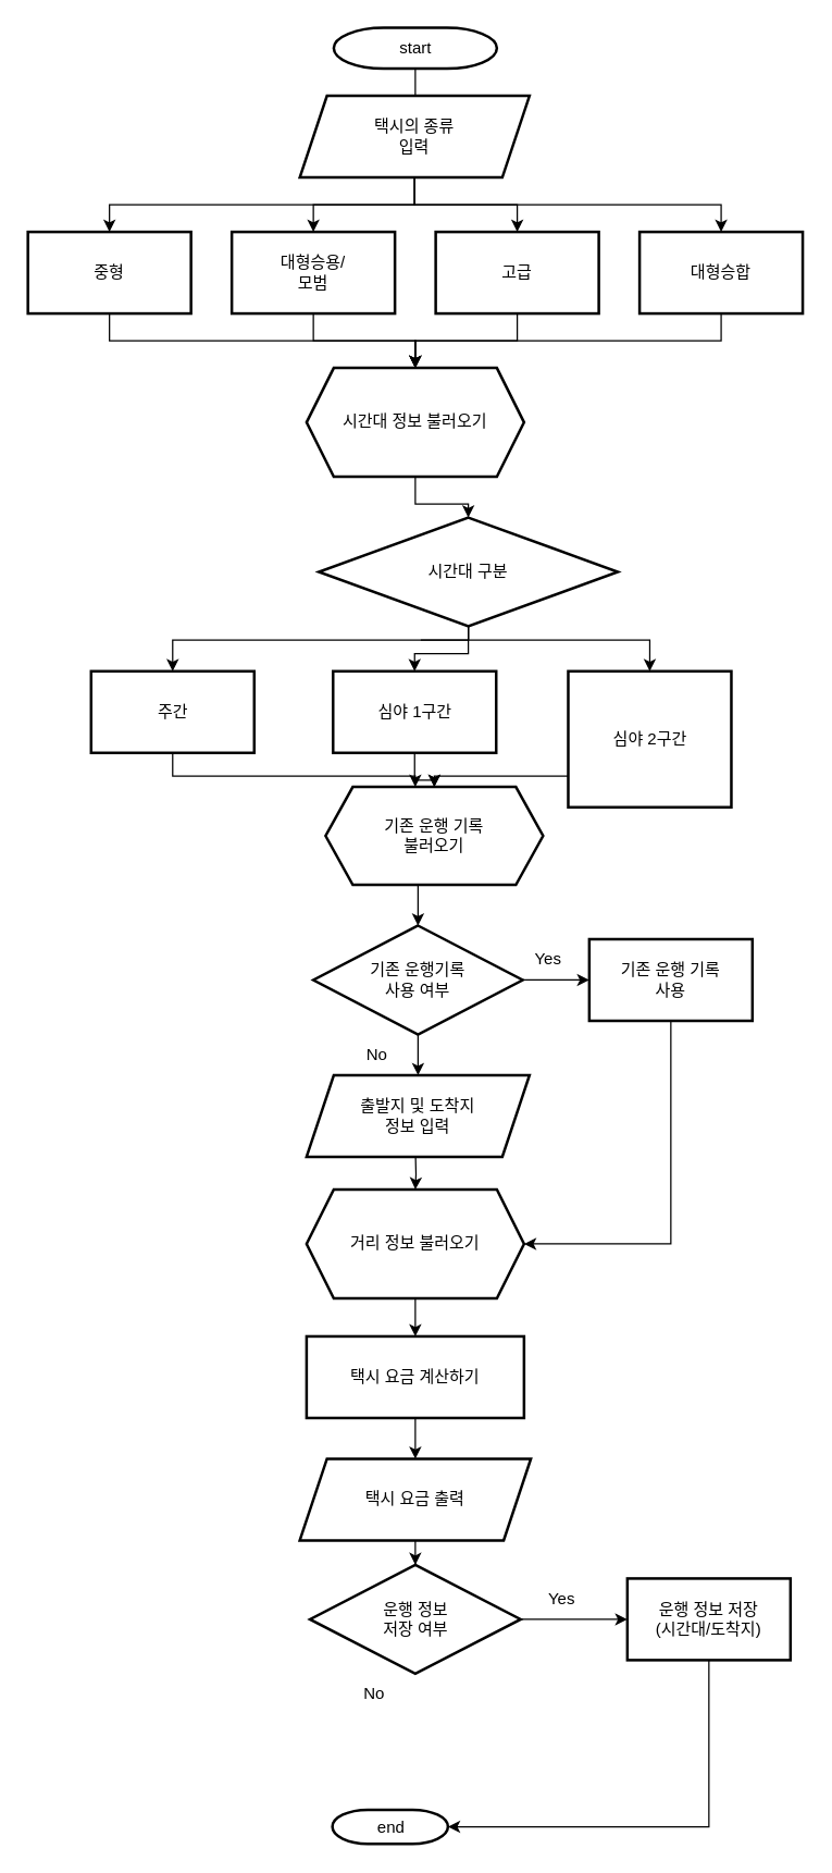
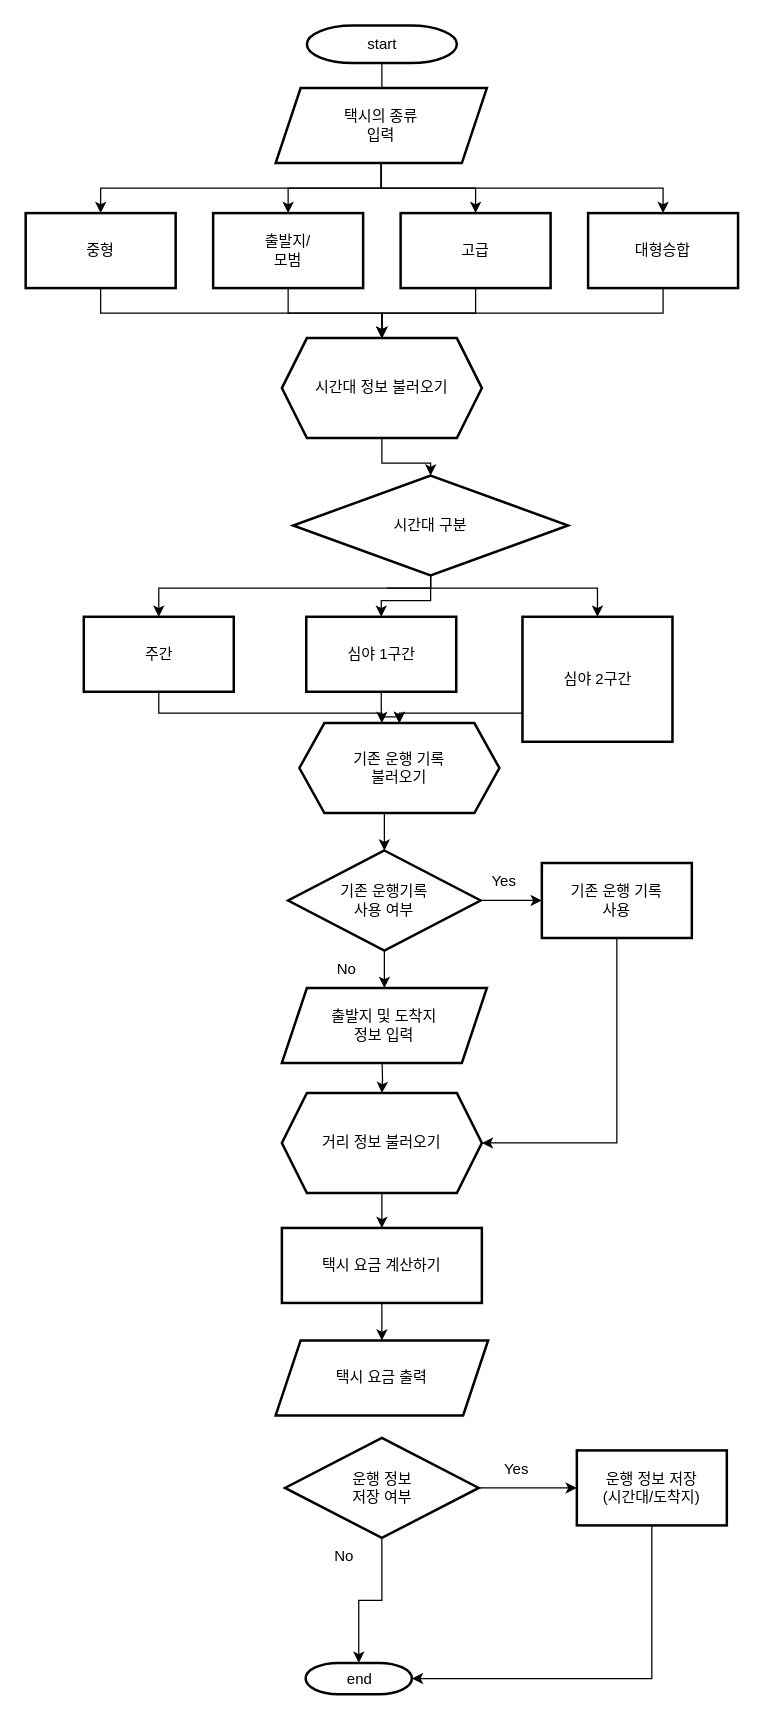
- <mxCell id="24" value="대형승용/&lt;div&gt;모범&lt;/div&gt;" style="whiteSpace=wrap;html=1;strokeWidth=2;fontStyle=0;gradientColor=none;gradientDirection=north;" vertex="1" parent="1"><mxGeometry x="170" y="170" width="120" height="60" as="geometry" /></mxCell>
+ <mxCell id="24" value="출발지/&lt;div&gt;모범&lt;/div&gt;" style="whiteSpace=wrap;html=1;strokeWidth=2;fontStyle=0;gradientColor=none;gradientDirection=north;" vertex="1" parent="1"><mxGeometry x="170" y="170" width="120" height="60" as="geometry" /></mxCell>
- <mxCell id="44" value="" style="edgeStyle=orthogonalEdgeStyle;rounded=0;orthogonalLoop=1;jettySize=auto;html=1;fontFamily=Helvetica;fontSize=12;fontColor=default;fontStyle=0;" edge="1" parent="1" source="45" target="47"><mxGeometry relative="1" as="geometry" /></mxCell>
+ <mxCell id="51" style="edgeStyle=orthogonalEdgeStyle;rounded=0;orthogonalLoop=1;jettySize=auto;html=1;exitX=0.5;exitY=1;exitDx=0;exitDy=0;entryX=0.5;entryY=0;entryDx=0;entryDy=0;entryPerimeter=0;fontFamily=Helvetica;fontSize=12;fontColor=default;fontStyle=0;" edge="1" parent="1" source="47" target="49"><mxGeometry relative="1" as="geometry" /></mxCell>
